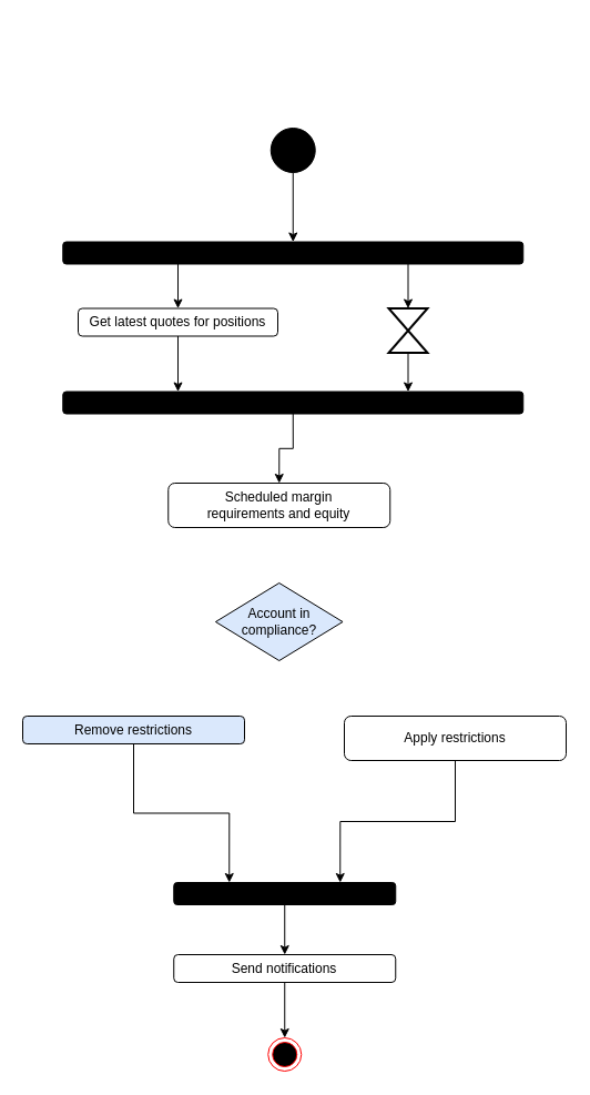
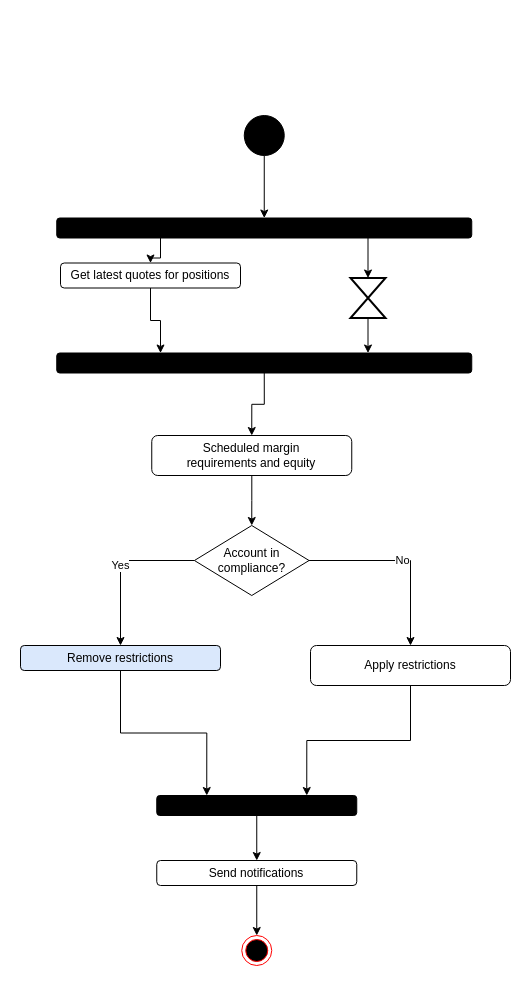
- <mxCell id="11" value="Get latest quotes for positions" style="rounded=1;whiteSpace=wrap;html=1;fillColor=#FFFFFF;" vertex="1" parent="1"><mxGeometry x="70" y="277.5" width="180" height="25" as="geometry" /></mxCell>
+ <mxCell id="11" value="Get latest quotes for positions" style="rounded=1;whiteSpace=wrap;html=1;fillColor=#FFFFFF;" vertex="1" parent="1"><mxGeometry x="60" y="262.5" width="180" height="25" as="geometry" /></mxCell>
+ <mxCell id="9" style="edgeStyle=orthogonalEdgeStyle;rounded=0;orthogonalLoop=1;jettySize=auto;html=1;entryX=0.5;entryY=0;entryDx=0;entryDy=0;" edge="1" parent="1" source="12" target="5"><mxGeometry relative="1" as="geometry"><mxPoint x="251.25" y="525" as="targetPoint" /></mxGeometry></mxCell>
- <mxCell id="5" value="Account in compliance?" style="rhombus;whiteSpace=wrap;html=1;fillColor=#dae8fc;" vertex="1" parent="1"><mxGeometry x="193.93" y="525" width="114.63" height="70" as="geometry" /></mxCell>
+ <mxCell id="5" value="Account in compliance?" style="rhombus;whiteSpace=wrap;html=1;" vertex="1" parent="1"><mxGeometry x="193.93" y="525" width="114.63" height="70" as="geometry" /></mxCell>
+ <mxCell id="4" value="No" style="edgeStyle=orthogonalEdgeStyle;rounded=0;orthogonalLoop=1;jettySize=auto;html=1;entryX=0.5;entryY=0;entryDx=0;entryDy=0;" edge="1" parent="1" source="5" target="8"><mxGeometry relative="1" as="geometry" /></mxCell>
+ <mxCell id="3" value="Yes" style="edgeStyle=orthogonalEdgeStyle;rounded=0;orthogonalLoop=1;jettySize=auto;html=1;exitX=0;exitY=0.5;exitDx=0;exitDy=0;" edge="1" parent="1" source="5" target="16"><mxGeometry relative="1" as="geometry" /></mxCell>
